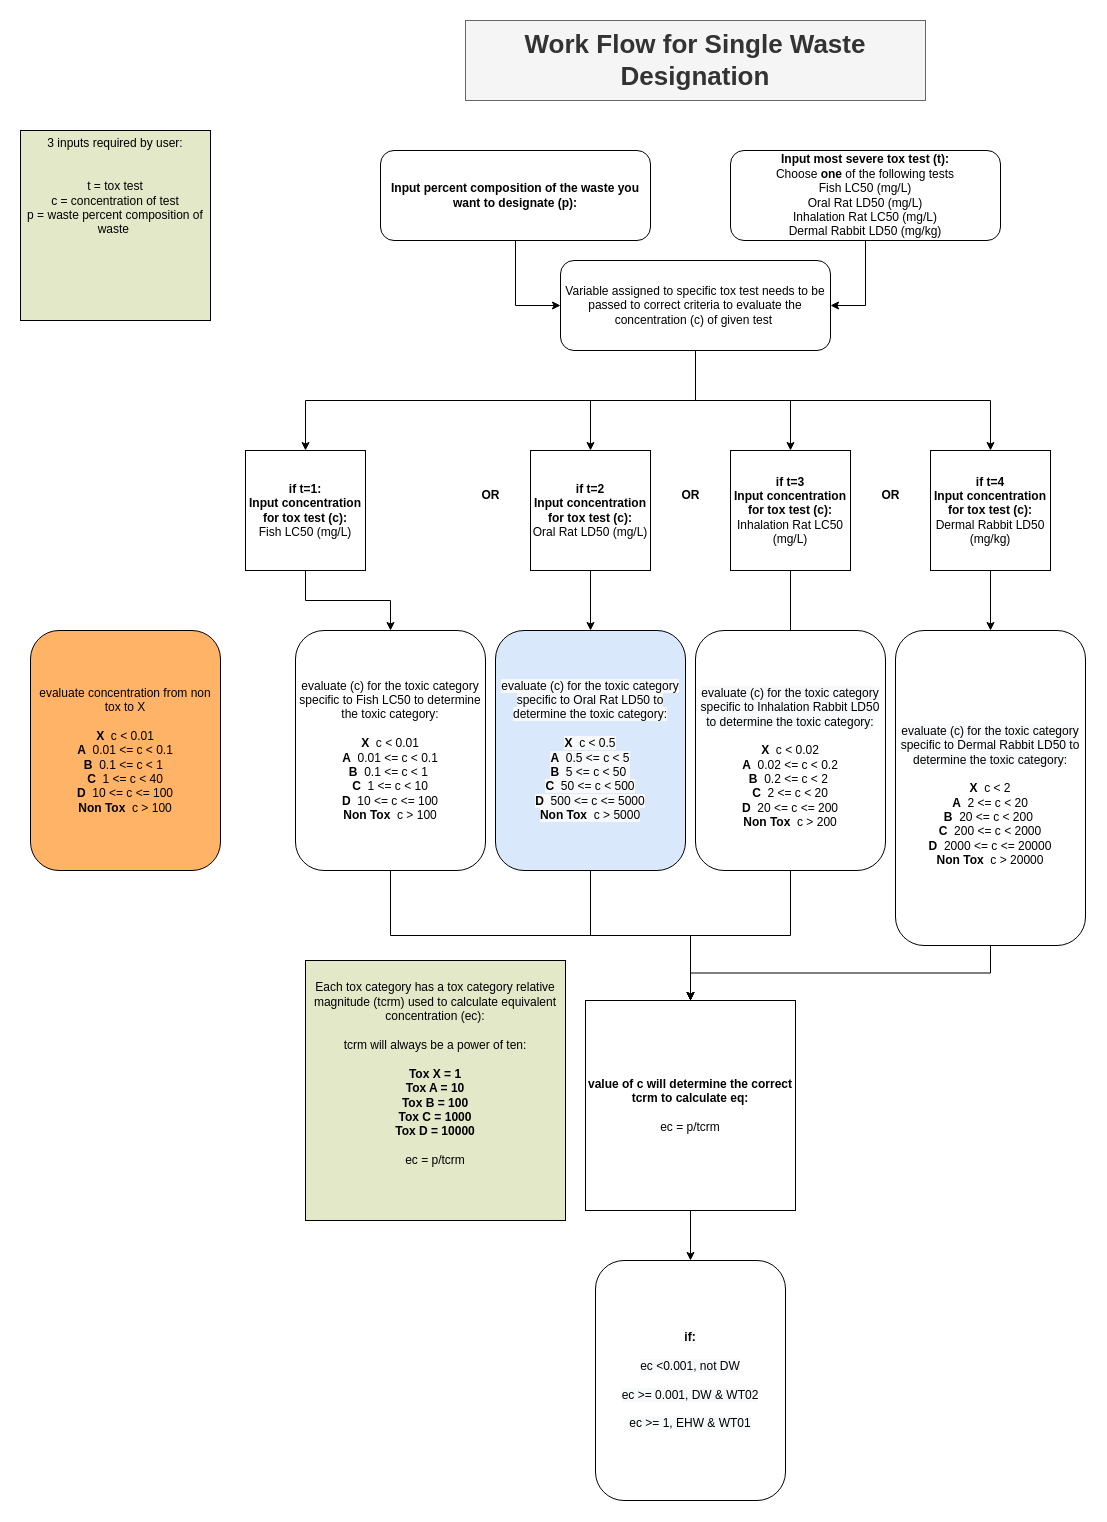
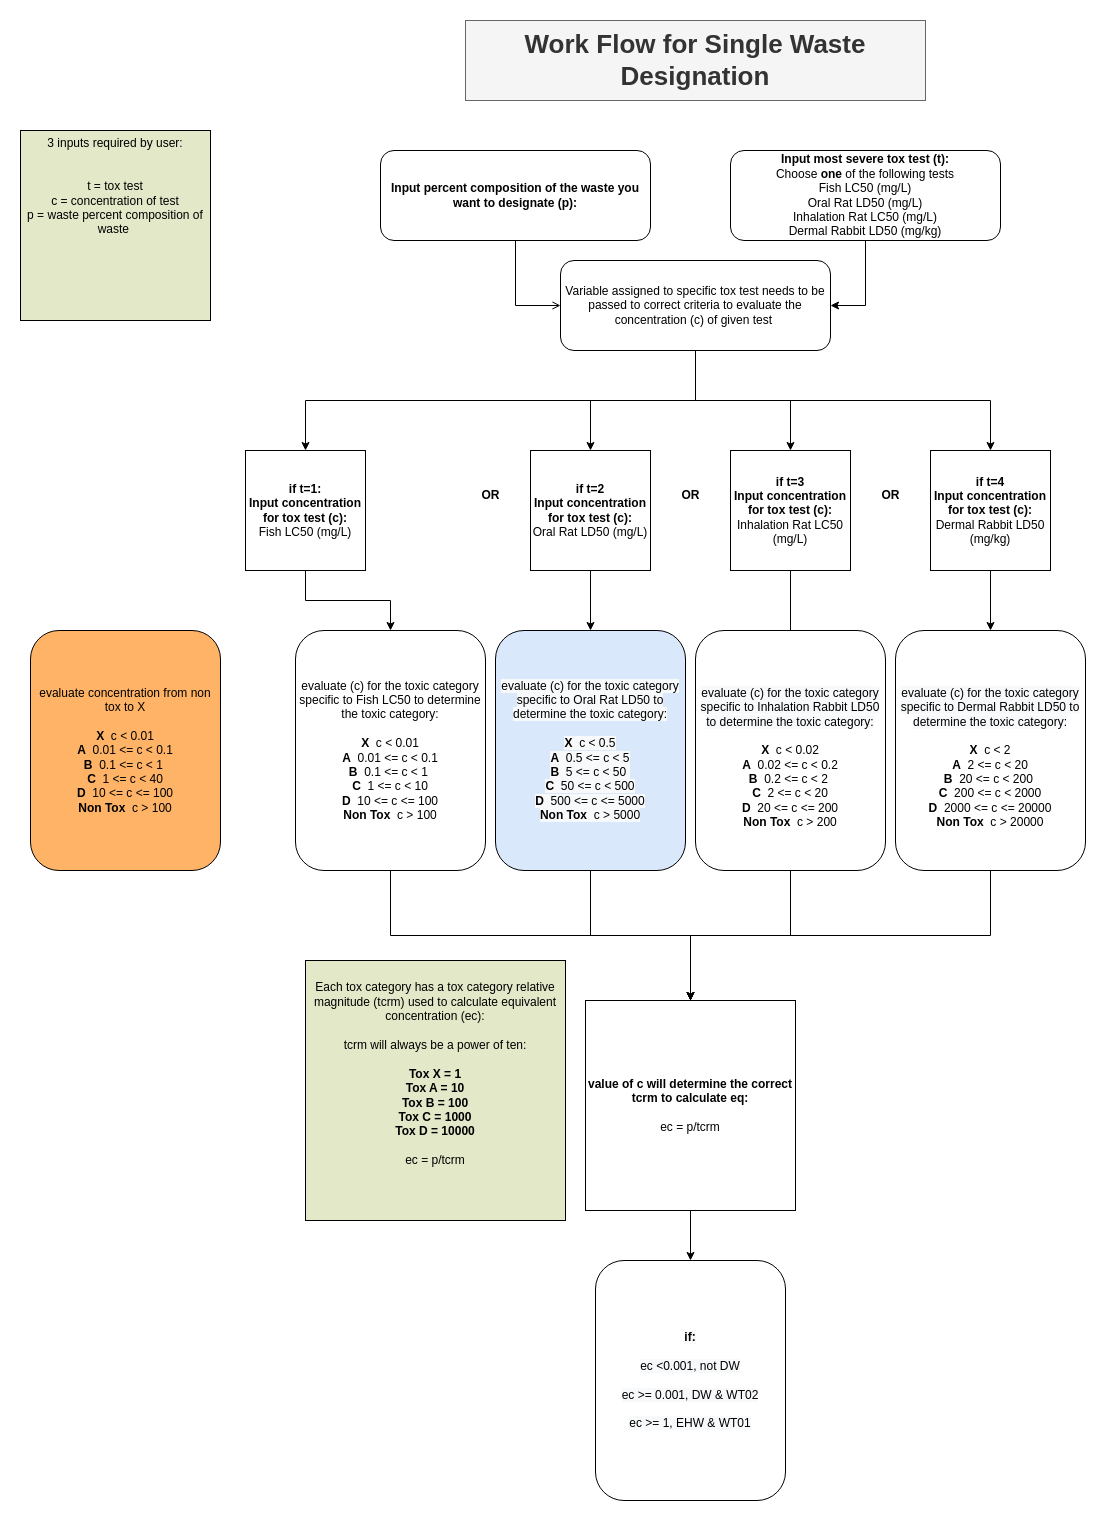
- <mxCell id="34" style="edgeStyle=orthogonalEdgeStyle;rounded=0;orthogonalLoop=1;jettySize=auto;html=1;exitX=0.5;exitY=1;exitDx=0;exitDy=0;entryX=0;entryY=0.5;entryDx=0;entryDy=0;" parent="1" source="35" target="6" edge="1"><mxGeometry relative="1" as="geometry" /></mxCell>
+ <mxCell id="34" style="edgeStyle=orthogonalEdgeStyle;rounded=0;orthogonalLoop=1;jettySize=auto;html=1;exitX=0.5;exitY=1;exitDx=0;exitDy=0;entryX=0;entryY=0.5;entryDx=0;entryDy=0;endArrow=open;" parent="1" source="35" target="6" edge="1"><mxGeometry relative="1" as="geometry" /></mxCell>
- <mxCell id="22" value="&lt;br&gt;&lt;span style=&quot;color: rgb(0, 0, 0); font-family: Helvetica; font-size: 12px; font-style: normal; font-variant-ligatures: normal; font-variant-caps: normal; font-weight: 400; letter-spacing: normal; orphans: 2; text-align: center; text-indent: 0px; text-transform: none; widows: 2; word-spacing: 0px; -webkit-text-stroke-width: 0px; background-color: rgb(248, 249, 250); text-decoration-thickness: initial; text-decoration-style: initial; text-decoration-color: initial; float: none; display: inline !important;&quot;&gt;evaluate (c) for the toxic category specific to Dermal Rabbit LD50 to determine the toxic category:&lt;br&gt;&lt;/span&gt;&lt;br&gt;&lt;b&gt;X&lt;/b&gt;&amp;nbsp; c &amp;lt; 2&lt;br&gt;&lt;b&gt;A&lt;/b&gt;&amp;nbsp; 2 &amp;lt;= c &amp;lt; 20&lt;br&gt;&lt;b&gt;B&lt;/b&gt;&amp;nbsp; 20 &amp;lt;= c &amp;lt; 200&amp;nbsp;&lt;br&gt;&lt;b&gt;C&lt;/b&gt;&amp;nbsp; 200 &amp;lt;= c &amp;lt; 2000&lt;br&gt;&lt;b&gt;D&lt;/b&gt;&amp;nbsp; 2000 &amp;lt;= c &amp;lt;= 20000&lt;br&gt;&lt;b&gt;Non Tox&amp;nbsp;&amp;nbsp;&lt;/b&gt;c &amp;gt; 20000" style="rounded=1;whiteSpace=wrap;html=1;" parent="1" vertex="1"><mxGeometry x="895" y="630" width="190" height="315" as="geometry" /></mxCell>
+ <mxCell id="22" value="&lt;br&gt;&lt;span style=&quot;color: rgb(0, 0, 0); font-family: Helvetica; font-size: 12px; font-style: normal; font-variant-ligatures: normal; font-variant-caps: normal; font-weight: 400; letter-spacing: normal; orphans: 2; text-align: center; text-indent: 0px; text-transform: none; widows: 2; word-spacing: 0px; -webkit-text-stroke-width: 0px; background-color: rgb(248, 249, 250); text-decoration-thickness: initial; text-decoration-style: initial; text-decoration-color: initial; float: none; display: inline !important;&quot;&gt;evaluate (c) for the toxic category specific to Dermal Rabbit LD50 to determine the toxic category:&lt;br&gt;&lt;/span&gt;&lt;br&gt;&lt;b&gt;X&lt;/b&gt;&amp;nbsp; c &amp;lt; 2&lt;br&gt;&lt;b&gt;A&lt;/b&gt;&amp;nbsp; 2 &amp;lt;= c &amp;lt; 20&lt;br&gt;&lt;b&gt;B&lt;/b&gt;&amp;nbsp; 20 &amp;lt;= c &amp;lt; 200&amp;nbsp;&lt;br&gt;&lt;b&gt;C&lt;/b&gt;&amp;nbsp; 200 &amp;lt;= c &amp;lt; 2000&lt;br&gt;&lt;b&gt;D&lt;/b&gt;&amp;nbsp; 2000 &amp;lt;= c &amp;lt;= 20000&lt;br&gt;&lt;b&gt;Non Tox&amp;nbsp;&amp;nbsp;&lt;/b&gt;c &amp;gt; 20000" style="rounded=1;whiteSpace=wrap;html=1;" parent="1" vertex="1"><mxGeometry x="895" y="630" width="190" height="240" as="geometry" /></mxCell>
